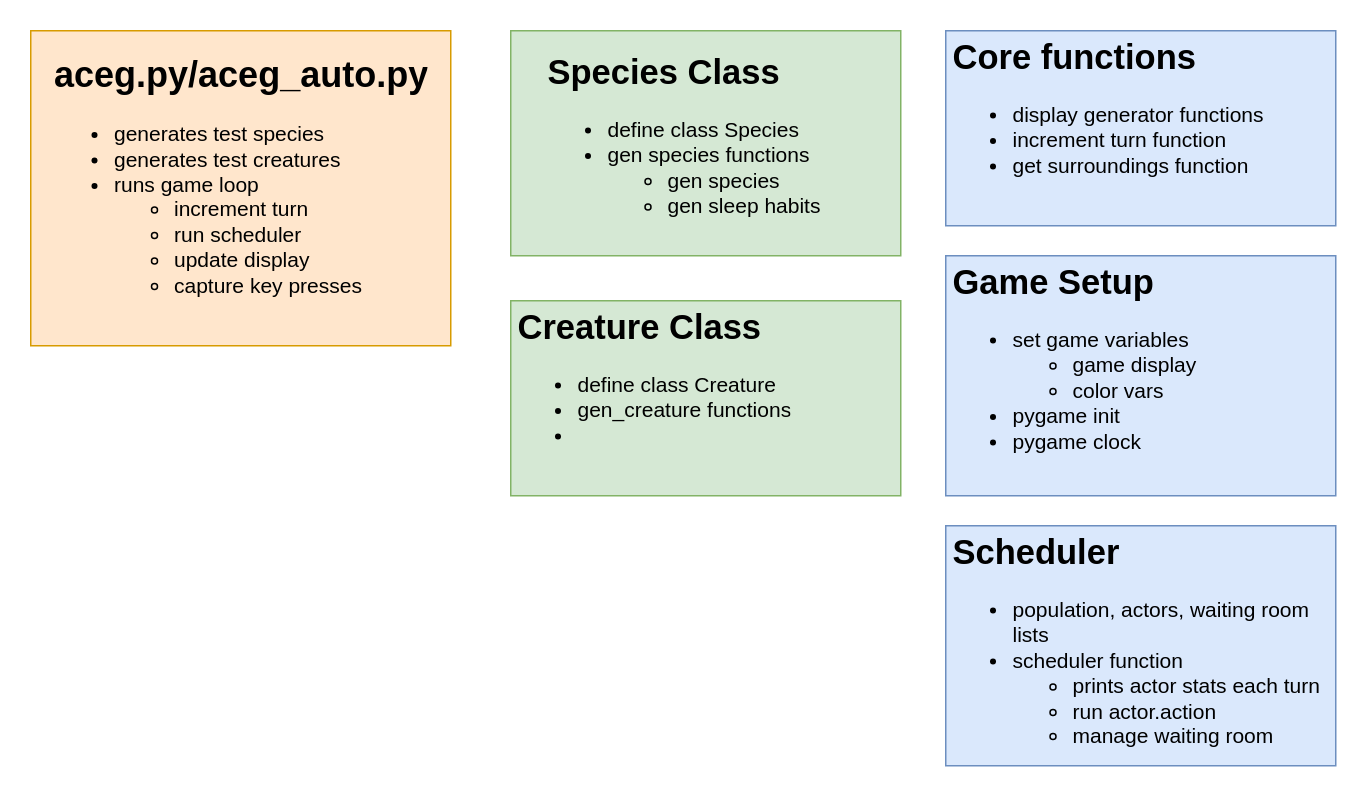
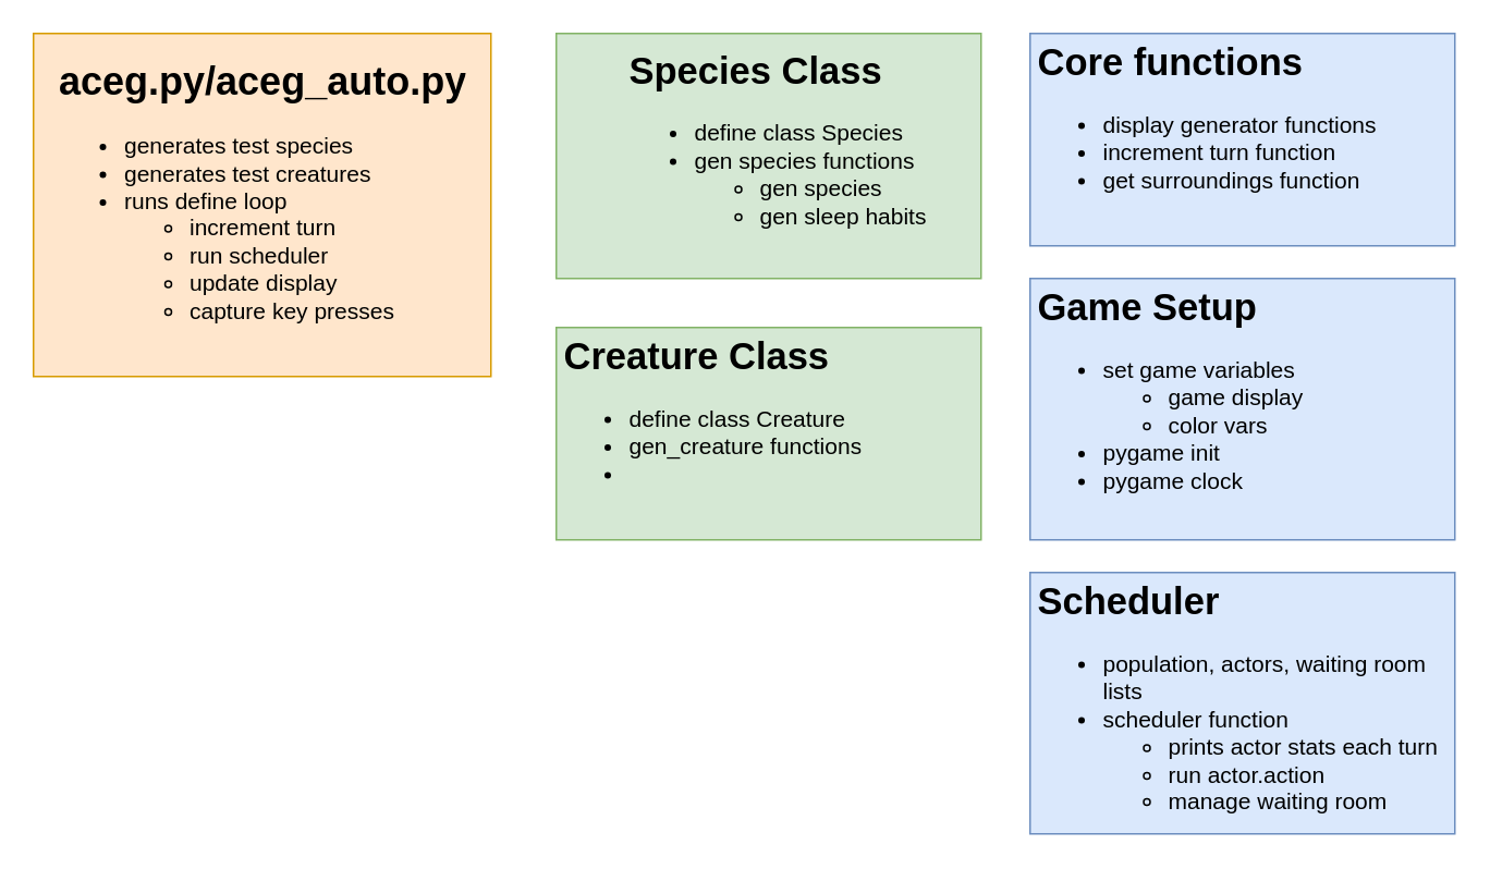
- <mxCell id="11" value="&lt;h1&gt;aceg.py/aceg_auto.py&lt;/h1&gt;&lt;h1 style=&quot;font-size: 14px;&quot;&gt;&lt;ul&gt;&lt;li&gt;&lt;span style=&quot;font-weight: normal;&quot;&gt;generates test species&lt;/span&gt;&lt;/li&gt;&lt;li&gt;&lt;span style=&quot;font-weight: normal;&quot;&gt;generates test creatures&lt;/span&gt;&lt;/li&gt;&lt;li&gt;&lt;span style=&quot;font-weight: normal;&quot;&gt;runs game loop&lt;/span&gt;&lt;/li&gt;&lt;ul&gt;&lt;li&gt;&lt;span style=&quot;font-weight: normal;&quot;&gt;increment turn&lt;/span&gt;&lt;/li&gt;&lt;li&gt;&lt;span style=&quot;font-weight: normal;&quot;&gt;run scheduler&lt;/span&gt;&lt;/li&gt;&lt;li&gt;&lt;span style=&quot;font-weight: normal;&quot;&gt;update display&lt;/span&gt;&lt;/li&gt;&lt;li&gt;&lt;span style=&quot;font-weight: normal;&quot;&gt;capture key presses&lt;/span&gt;&lt;/li&gt;&lt;/ul&gt;&lt;/ul&gt;&lt;/h1&gt;" style="text;html=1;strokeColor=none;fillColor=none;spacing=5;spacingTop=-20;whiteSpace=wrap;overflow=hidden;rounded=0;" vertex="1" parent="9"><mxGeometry x="10.667" y="10" width="309.333" height="230" as="geometry" /></mxCell>
+ <mxCell id="11" value="&lt;h1&gt;aceg.py/aceg_auto.py&lt;/h1&gt;&lt;h1 style=&quot;font-size: 14px;&quot;&gt;&lt;ul&gt;&lt;li&gt;&lt;span style=&quot;font-weight: normal;&quot;&gt;generates test species&lt;/span&gt;&lt;/li&gt;&lt;li&gt;&lt;span style=&quot;font-weight: normal;&quot;&gt;generates test creatures&lt;/span&gt;&lt;/li&gt;&lt;li&gt;&lt;span style=&quot;font-weight: normal;&quot;&gt;runs define loop&lt;/span&gt;&lt;/li&gt;&lt;ul&gt;&lt;li&gt;&lt;span style=&quot;font-weight: normal;&quot;&gt;increment turn&lt;/span&gt;&lt;/li&gt;&lt;li&gt;&lt;span style=&quot;font-weight: normal;&quot;&gt;run scheduler&lt;/span&gt;&lt;/li&gt;&lt;li&gt;&lt;span style=&quot;font-weight: normal;&quot;&gt;update display&lt;/span&gt;&lt;/li&gt;&lt;li&gt;&lt;span style=&quot;font-weight: normal;&quot;&gt;capture key presses&lt;/span&gt;&lt;/li&gt;&lt;/ul&gt;&lt;/ul&gt;&lt;/h1&gt;" style="text;html=1;strokeColor=none;fillColor=none;spacing=5;spacingTop=-20;whiteSpace=wrap;overflow=hidden;rounded=0;" vertex="1" parent="9"><mxGeometry x="10.667" y="10" width="309.333" height="230" as="geometry" /></mxCell>
- <mxCell id="4" value="&lt;h1 style=&quot;font-size: 23px;&quot;&gt;Species Class&lt;/h1&gt;&lt;p&gt;&lt;/p&gt;&lt;ul&gt;&lt;li&gt;define class Species&lt;/li&gt;&lt;li&gt;gen species functions&lt;/li&gt;&lt;ul&gt;&lt;li&gt;gen species&lt;/li&gt;&lt;li&gt;gen sleep habits&lt;/li&gt;&lt;/ul&gt;&lt;/ul&gt;&lt;p&gt;&lt;/p&gt;" style="text;html=1;strokeColor=none;fillColor=none;spacing=5;spacingTop=-20;whiteSpace=wrap;overflow=hidden;rounded=0;fontSize=14;" vertex="1" parent="2"><mxGeometry x="20" y="10" width="190" height="120" as="geometry" /></mxCell>
+ <mxCell id="4" value="&lt;h1 style=&quot;font-size: 23px;&quot;&gt;Species Class&lt;/h1&gt;&lt;p&gt;&lt;/p&gt;&lt;ul&gt;&lt;li&gt;define class Species&lt;/li&gt;&lt;li&gt;gen species functions&lt;/li&gt;&lt;ul&gt;&lt;li&gt;gen species&lt;/li&gt;&lt;li&gt;gen sleep habits&lt;/li&gt;&lt;/ul&gt;&lt;/ul&gt;&lt;p&gt;&lt;/p&gt;" style="text;html=1;strokeColor=none;fillColor=none;spacing=5;spacingTop=-20;whiteSpace=wrap;overflow=hidden;rounded=0;fontSize=14;" vertex="1" parent="2"><mxGeometry x="40" y="5" width="190" height="120" as="geometry" /></mxCell>
